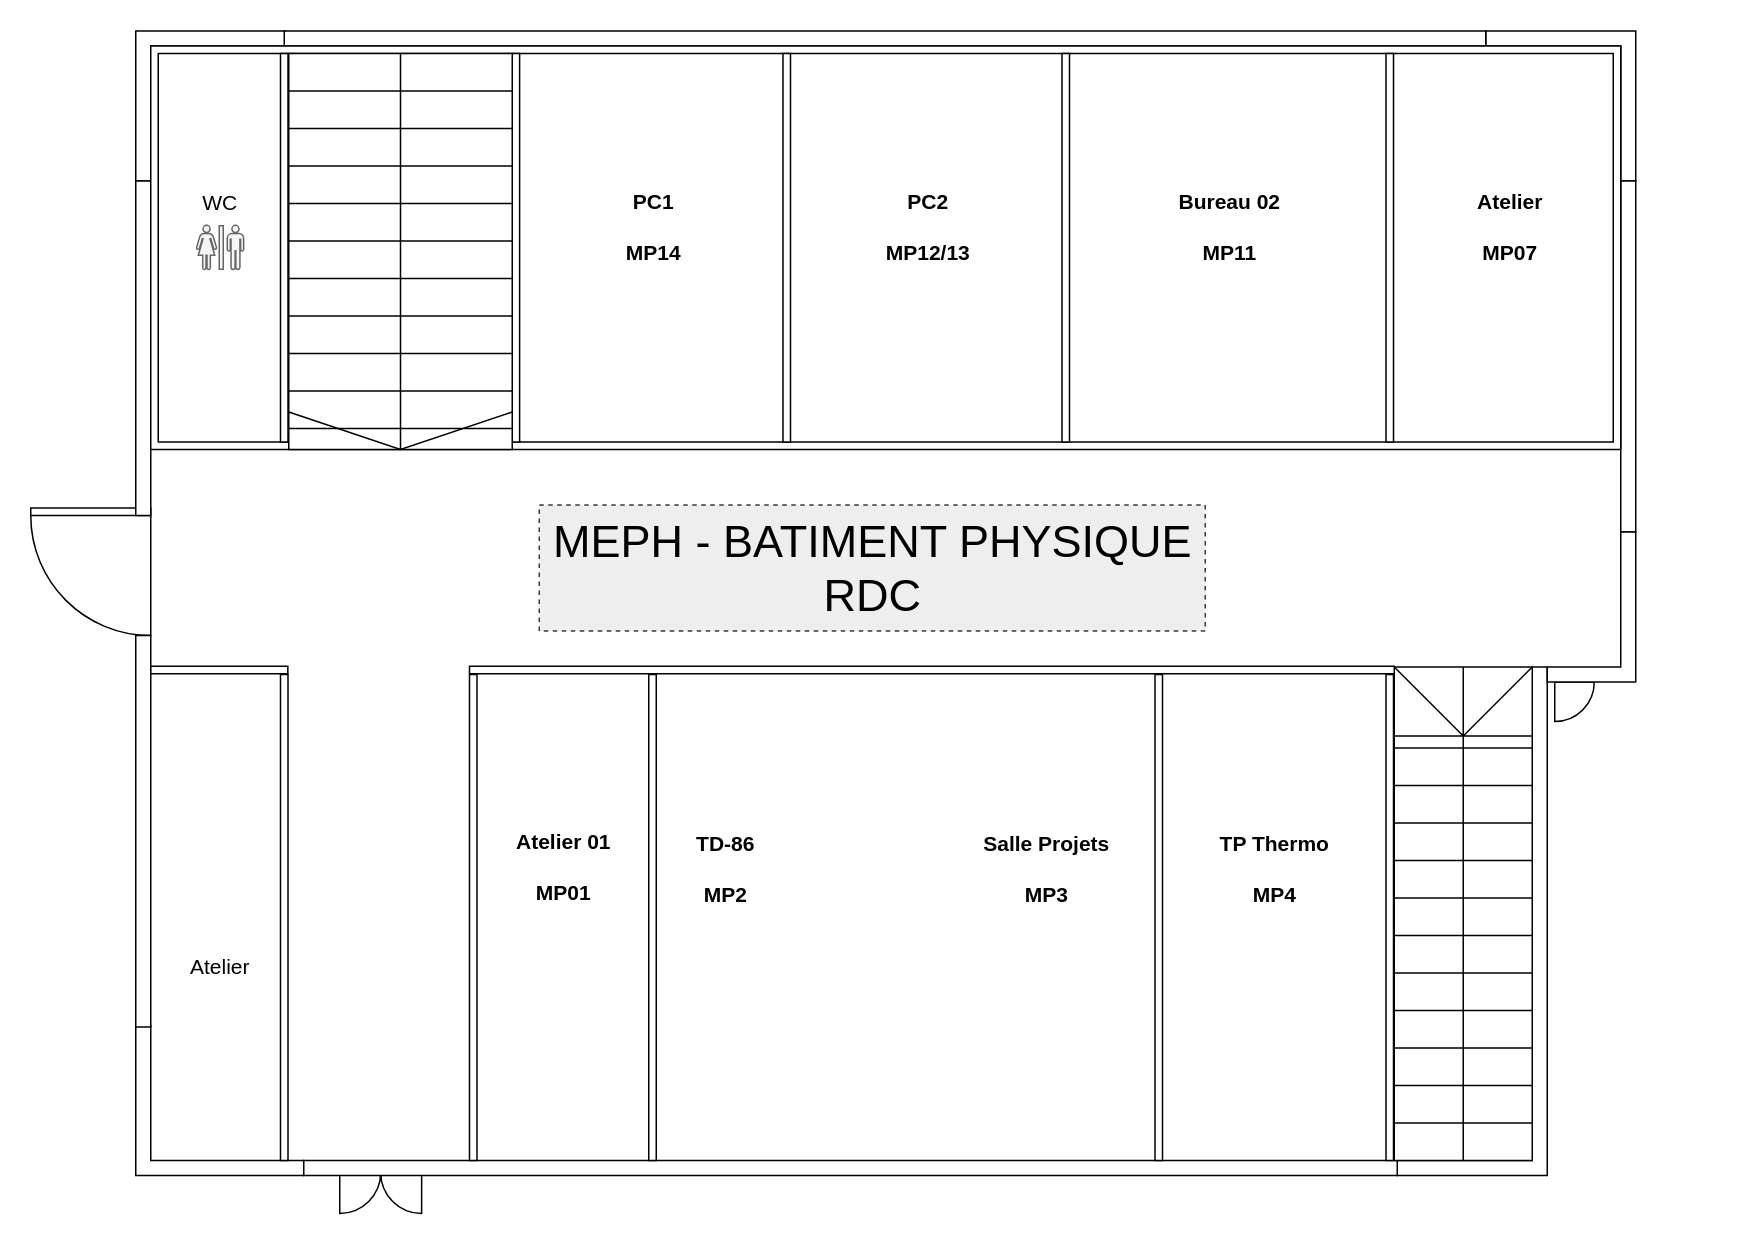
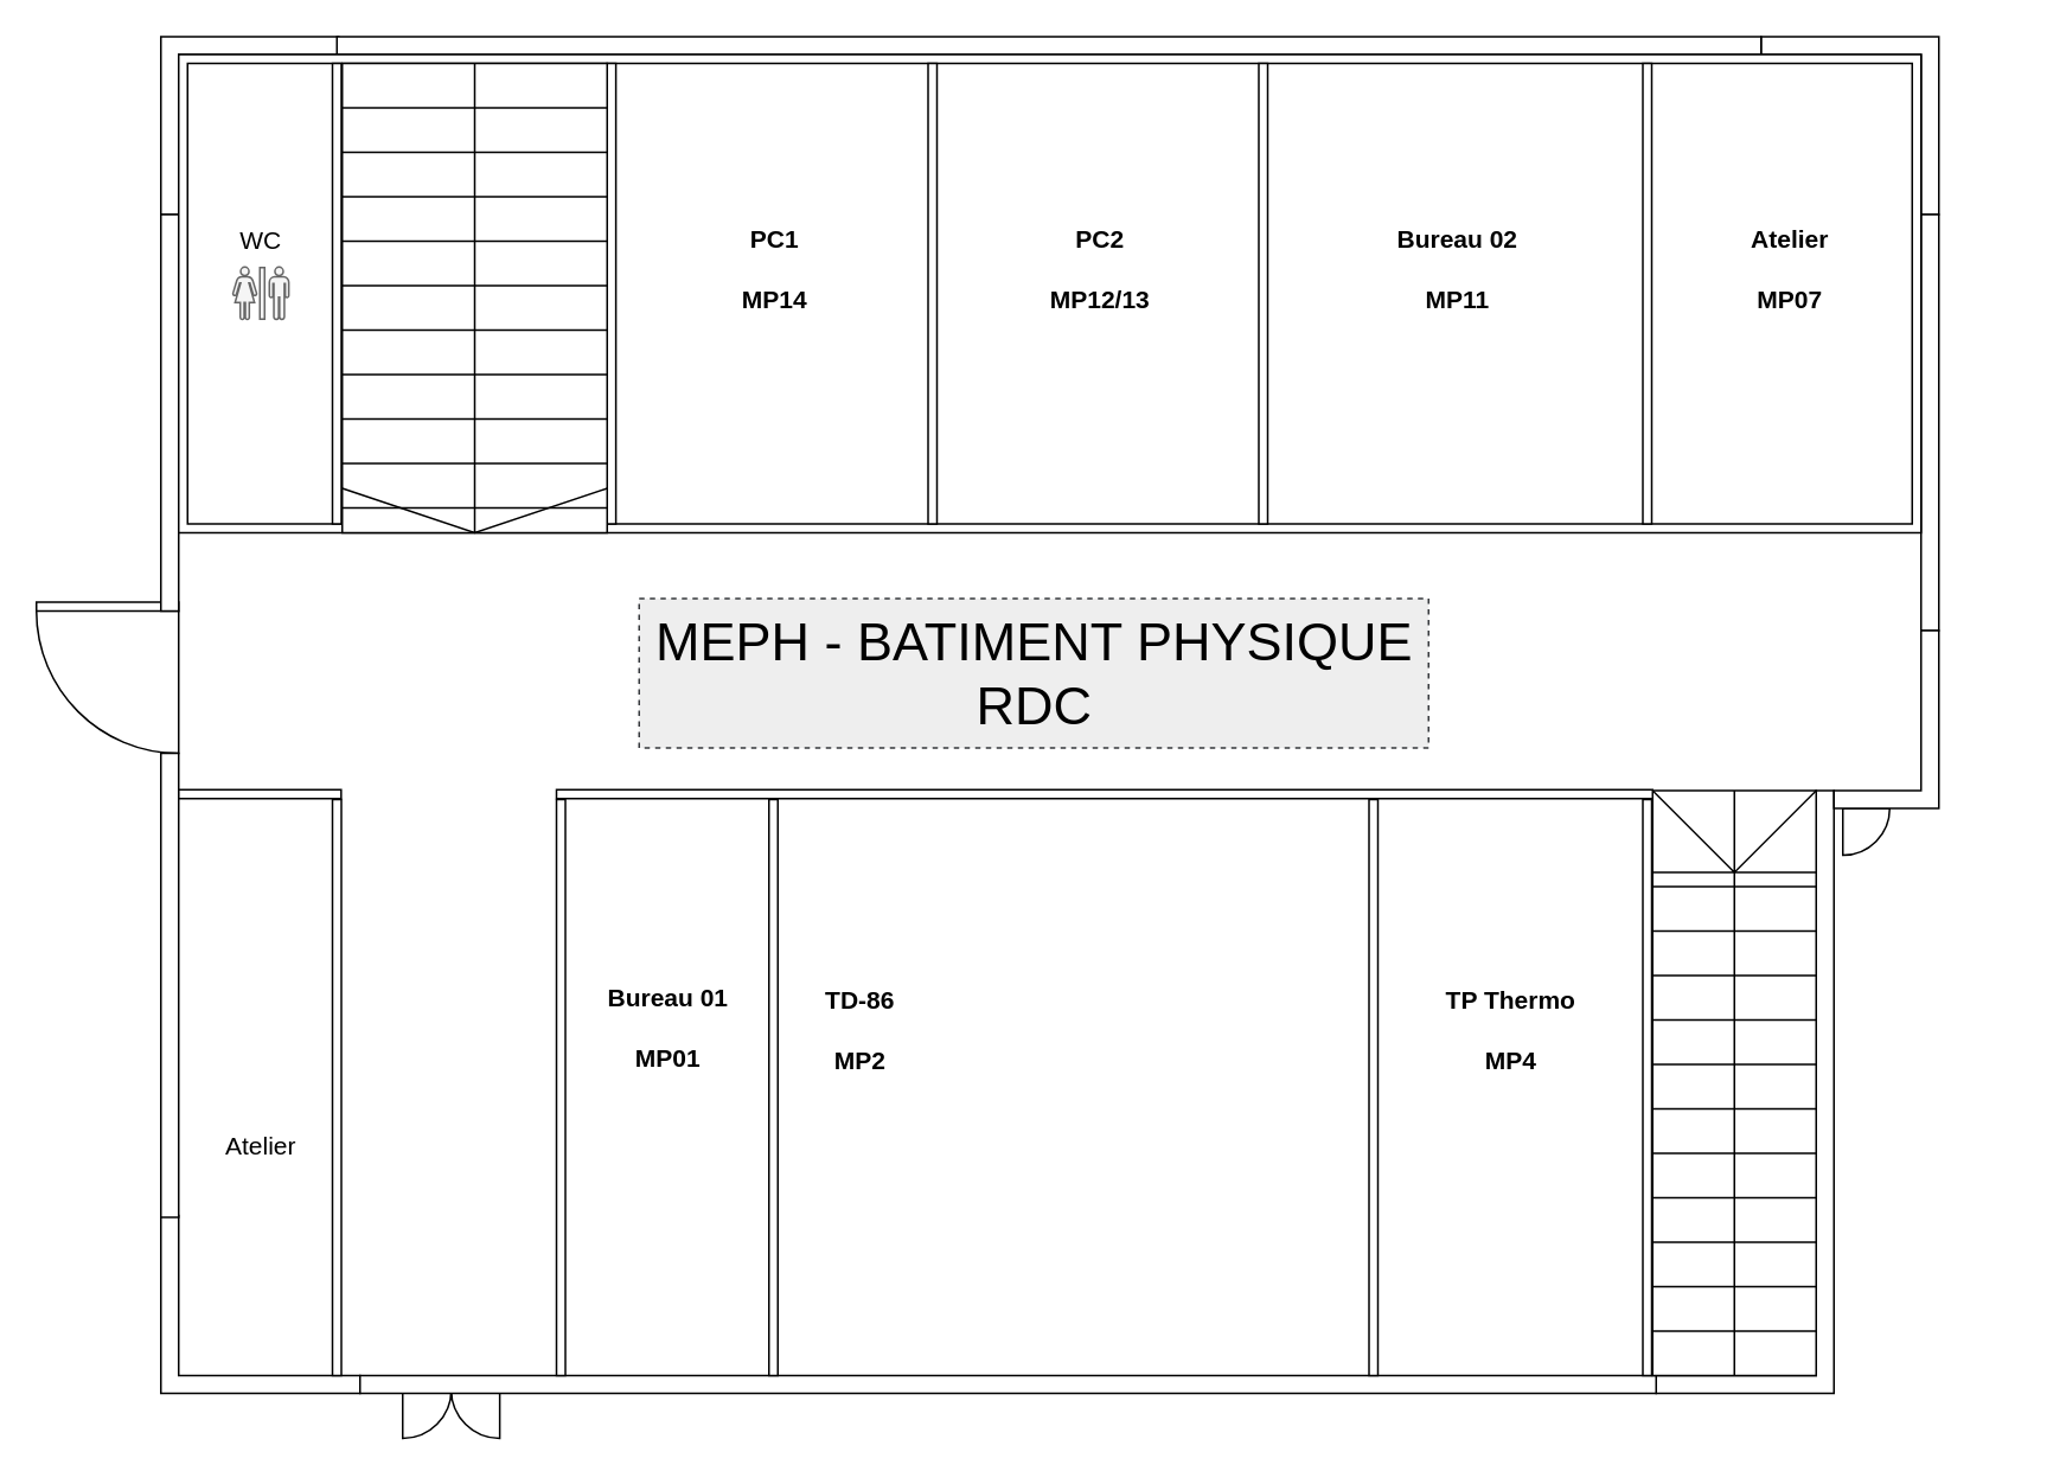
- <mxCell id="33" value="&lt;div style=&quot;font-size: 14px;&quot;&gt;Atelier 01&lt;/div&gt;&lt;div style=&quot;font-size: 14px;&quot;&gt;&lt;br&gt;&lt;/div&gt;&lt;div style=&quot;font-size: 14px;&quot;&gt;MP01&lt;/div&gt;" style="text;html=1;align=center;verticalAlign=middle;resizable=0;points=[];autosize=1;strokeColor=none;fillColor=none;fontFamily=Helvetica;fontSize=14;fontColor=default;fontStyle=1" vertex="1" parent="1"><mxGeometry x="333" y="547" width="83" height="62" as="geometry" /></mxCell>
+ <mxCell id="33" value="&lt;div style=&quot;font-size: 14px;&quot;&gt;Bureau 01&lt;/div&gt;&lt;div style=&quot;font-size: 14px;&quot;&gt;&lt;br&gt;&lt;/div&gt;&lt;div style=&quot;font-size: 14px;&quot;&gt;MP01&lt;/div&gt;" style="text;html=1;align=center;verticalAlign=middle;resizable=0;points=[];autosize=1;strokeColor=none;fillColor=none;fontFamily=Helvetica;fontSize=14;fontColor=default;fontStyle=1" vertex="1" parent="1"><mxGeometry x="333" y="547" width="83" height="62" as="geometry" /></mxCell>
- <mxCell id="37" value="&lt;div style=&quot;font-size: 14px;&quot;&gt;Salle Projets&lt;/div&gt;&lt;div style=&quot;font-size: 14px;&quot;&gt;&lt;br&gt;&lt;/div&gt;&lt;div style=&quot;font-size: 14px;&quot;&gt;MP3&lt;/div&gt;" style="text;html=1;align=center;verticalAlign=middle;resizable=0;points=[];autosize=1;strokeColor=none;fillColor=none;fontFamily=Helvetica;fontSize=14;fontColor=default;fontStyle=1" vertex="1" parent="1"><mxGeometry x="648" y="547.5" width="97" height="62" as="geometry" /></mxCell>
